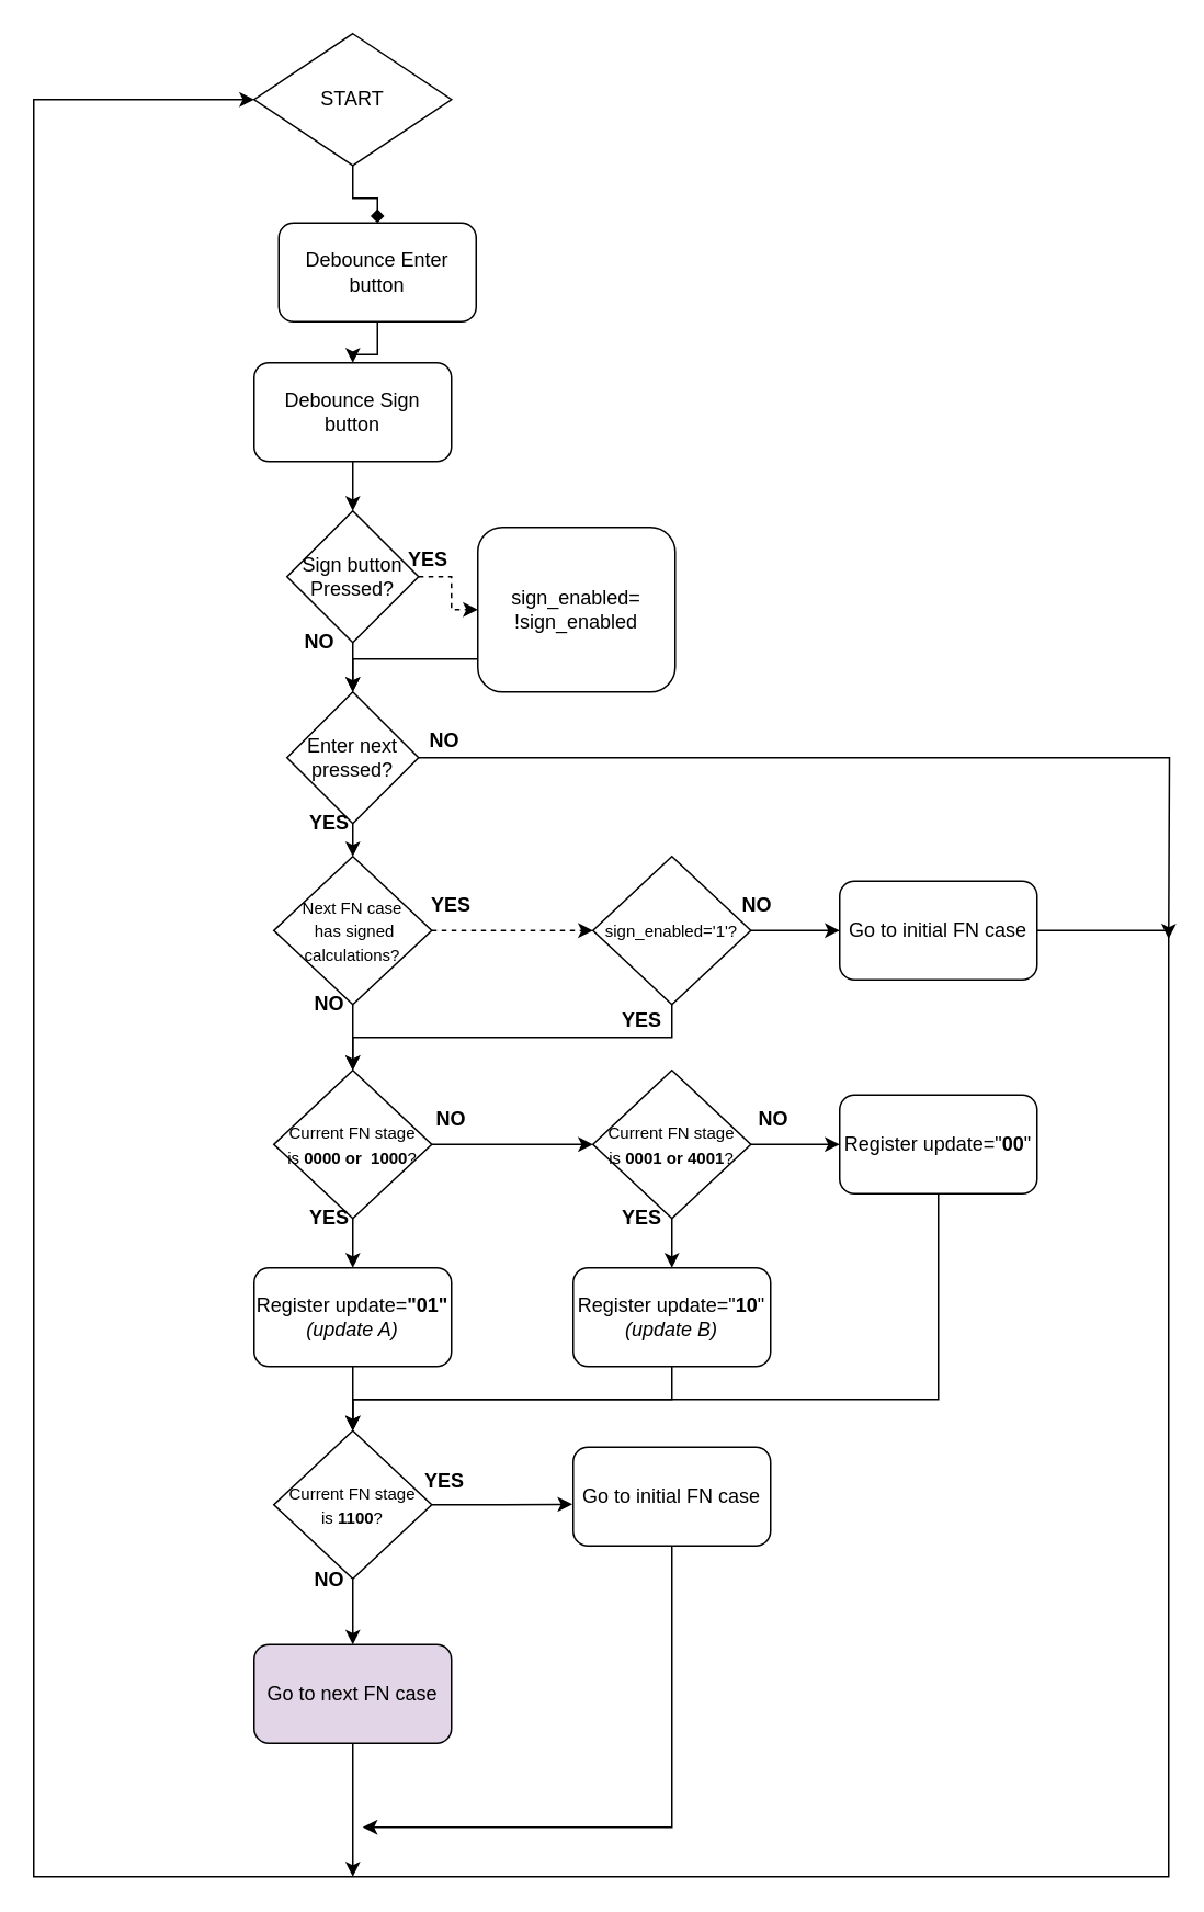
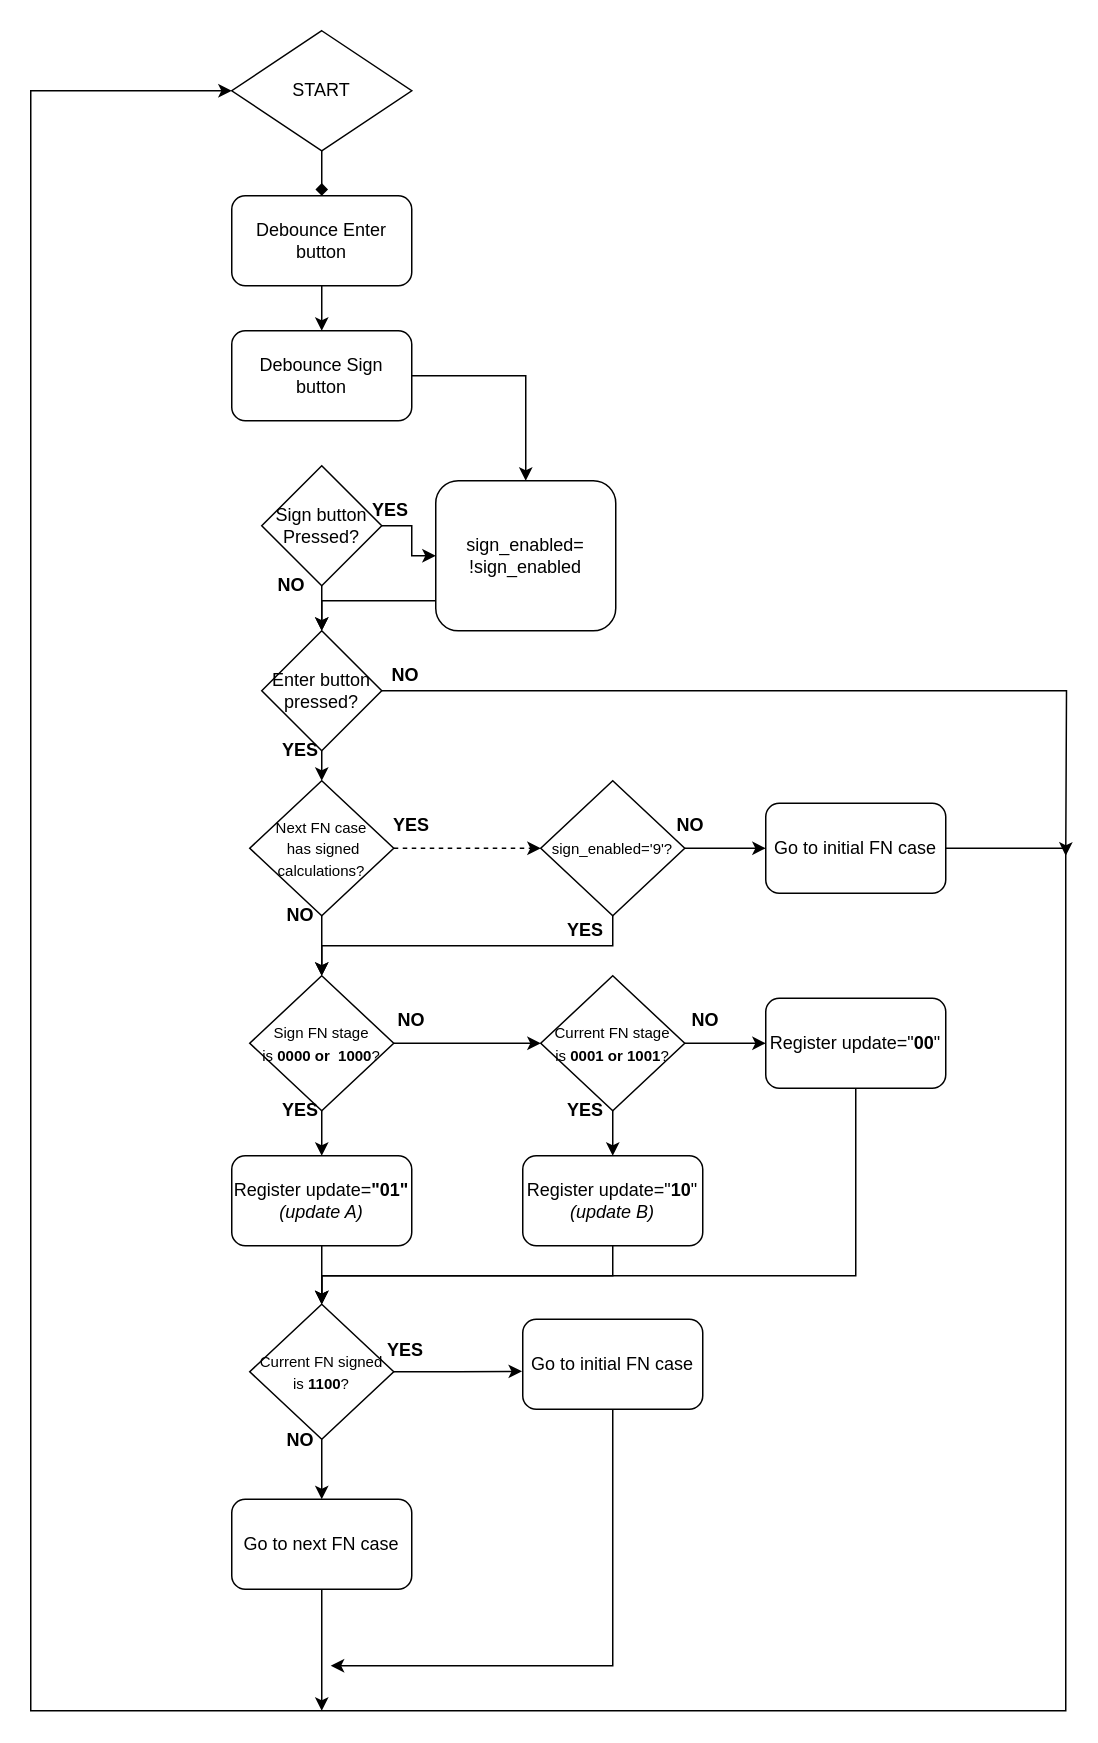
- <mxCell id="5" value="Debounce Enter button" style="rounded=1;whiteSpace=wrap;html=1;" parent="1" vertex="1"><mxGeometry x="169" y="135" width="120" height="60" as="geometry" /></mxCell>
+ <mxCell id="5" value="Debounce Enter button" style="rounded=1;whiteSpace=wrap;html=1;" parent="1" vertex="1"><mxGeometry x="154" y="130" width="120" height="60" as="geometry" /></mxCell>
- <mxCell id="6" style="edgeStyle=orthogonalEdgeStyle;rounded=0;orthogonalLoop=1;jettySize=auto;html=1;entryX=0.5;entryY=0;entryDx=0;entryDy=0;" parent="1" source="7" target="10" edge="1"><mxGeometry relative="1" as="geometry" /></mxCell>
+ <mxCell id="6" style="edgeStyle=orthogonalEdgeStyle;rounded=0;orthogonalLoop=1;jettySize=auto;html=1;" parent="1" source="7" target="12" edge="1"><mxGeometry relative="1" as="geometry" /></mxCell>
- <mxCell id="8" style="edgeStyle=orthogonalEdgeStyle;rounded=0;orthogonalLoop=1;jettySize=auto;html=1;entryX=0;entryY=0.5;entryDx=0;entryDy=0;dashed=1;" parent="1" source="10" target="12" edge="1"><mxGeometry relative="1" as="geometry" /></mxCell>
+ <mxCell id="8" style="edgeStyle=orthogonalEdgeStyle;rounded=0;orthogonalLoop=1;jettySize=auto;html=1;entryX=0;entryY=0.5;entryDx=0;entryDy=0;" parent="1" source="10" target="12" edge="1"><mxGeometry relative="1" as="geometry" /></mxCell>
- <mxCell id="15" value="Enter next pressed?" style="rhombus;whiteSpace=wrap;html=1;" parent="1" vertex="1"><mxGeometry x="174" y="420" width="80" height="80" as="geometry" /></mxCell>
+ <mxCell id="15" value="Enter button pressed?" style="rhombus;whiteSpace=wrap;html=1;" parent="1" vertex="1"><mxGeometry x="174" y="420" width="80" height="80" as="geometry" /></mxCell>
- <mxCell id="40" value="&lt;font style=&quot;font-size: 10px&quot;&gt;sign_enabled='1'?&lt;/font&gt;" style="rhombus;whiteSpace=wrap;html=1;" parent="1" vertex="1"><mxGeometry x="360" y="520" width="96" height="90" as="geometry" /></mxCell>
+ <mxCell id="40" value="&lt;font style=&quot;font-size: 10px&quot;&gt;sign_enabled='9'?&lt;/font&gt;" style="rhombus;whiteSpace=wrap;html=1;" parent="1" vertex="1"><mxGeometry x="360" y="520" width="96" height="90" as="geometry" /></mxCell>
- <mxCell id="30" value="&lt;span style=&quot;font-size: 10px&quot;&gt;Current FN stage is&amp;nbsp;&lt;b&gt;0000 or&amp;nbsp; 1000&lt;/b&gt;?&lt;/span&gt;" style="rhombus;whiteSpace=wrap;html=1;" parent="1" vertex="1"><mxGeometry x="166" y="650" width="96" height="90" as="geometry" /></mxCell>
+ <mxCell id="30" value="&lt;span style=&quot;font-size: 10px&quot;&gt;Sign FN stage is&amp;nbsp;&lt;b&gt;0000 or&amp;nbsp; 1000&lt;/b&gt;?&lt;/span&gt;" style="rhombus;whiteSpace=wrap;html=1;" parent="1" vertex="1"><mxGeometry x="166" y="650" width="96" height="90" as="geometry" /></mxCell>
- <mxCell id="35" value="&lt;span style=&quot;font-size: 10px&quot;&gt;Current FN stage is&amp;nbsp;&lt;b&gt;0001 or 4001&lt;/b&gt;?&lt;/span&gt;" style="rhombus;whiteSpace=wrap;html=1;" parent="1" vertex="1"><mxGeometry x="360" y="650" width="96" height="90" as="geometry" /></mxCell>
+ <mxCell id="35" value="&lt;span style=&quot;font-size: 10px&quot;&gt;Current FN stage is&amp;nbsp;&lt;b&gt;0001 or 1001&lt;/b&gt;?&lt;/span&gt;" style="rhombus;whiteSpace=wrap;html=1;" parent="1" vertex="1"><mxGeometry x="360" y="650" width="96" height="90" as="geometry" /></mxCell>
- <mxCell id="23" value="&lt;span style=&quot;font-size: 10px&quot;&gt;Current FN stage is&amp;nbsp;&lt;b&gt;1100&lt;/b&gt;?&lt;/span&gt;" style="rhombus;whiteSpace=wrap;html=1;" parent="1" vertex="1"><mxGeometry x="166" y="869" width="96" height="90" as="geometry" /></mxCell>
+ <mxCell id="23" value="&lt;span style=&quot;font-size: 10px&quot;&gt;Current FN signed is&amp;nbsp;&lt;b&gt;1100&lt;/b&gt;?&lt;/span&gt;" style="rhombus;whiteSpace=wrap;html=1;" parent="1" vertex="1"><mxGeometry x="166" y="869" width="96" height="90" as="geometry" /></mxCell>
- <mxCell id="25" value="Go to next FN case" style="rounded=1;whiteSpace=wrap;html=1;fillColor=#e1d5e7;" parent="1" vertex="1"><mxGeometry x="154" y="999" width="120" height="60" as="geometry" /></mxCell>
+ <mxCell id="25" value="Go to next FN case" style="rounded=1;whiteSpace=wrap;html=1;" parent="1" vertex="1"><mxGeometry x="154" y="999" width="120" height="60" as="geometry" /></mxCell>
